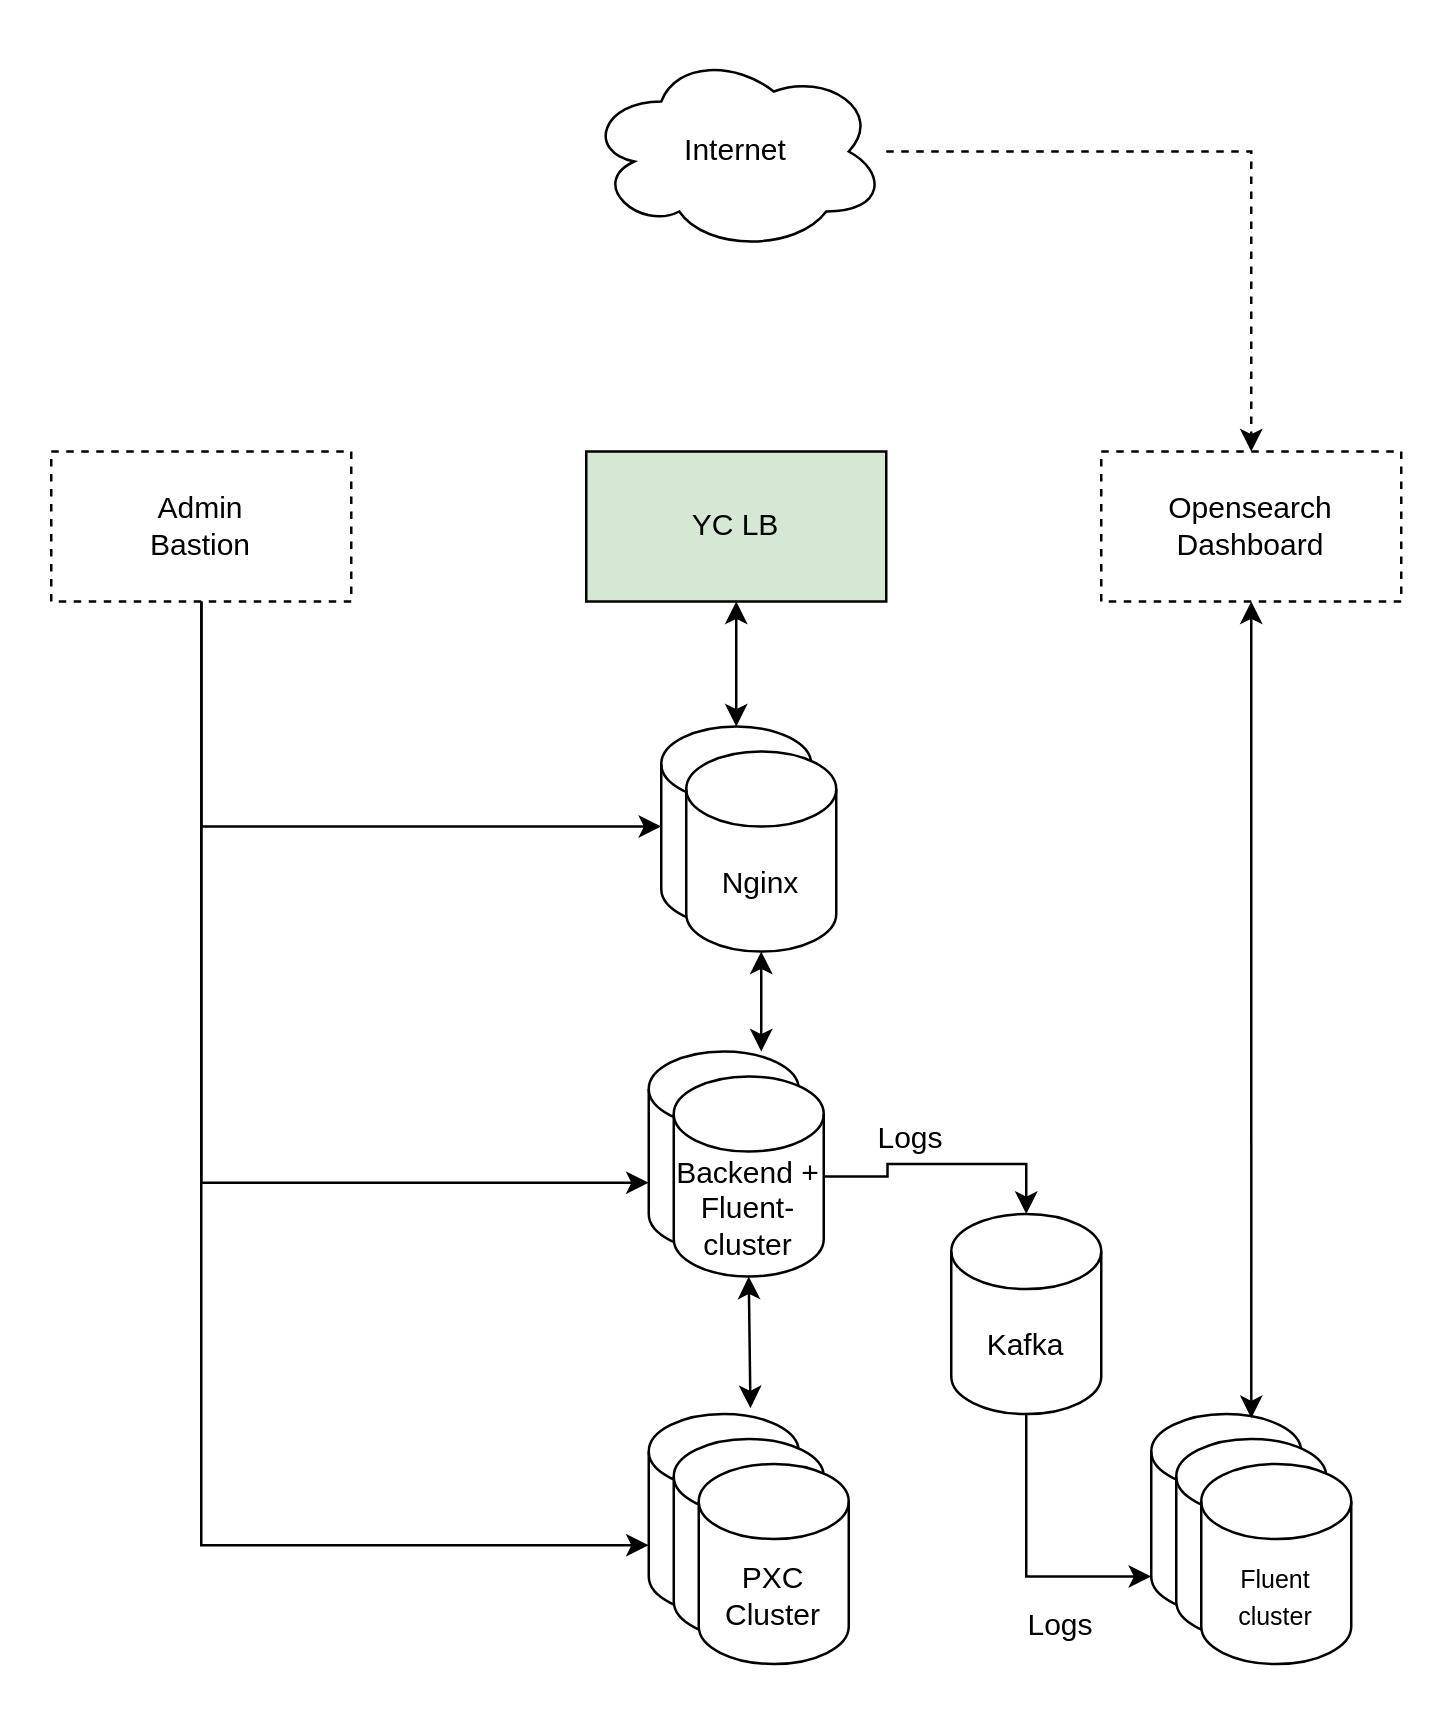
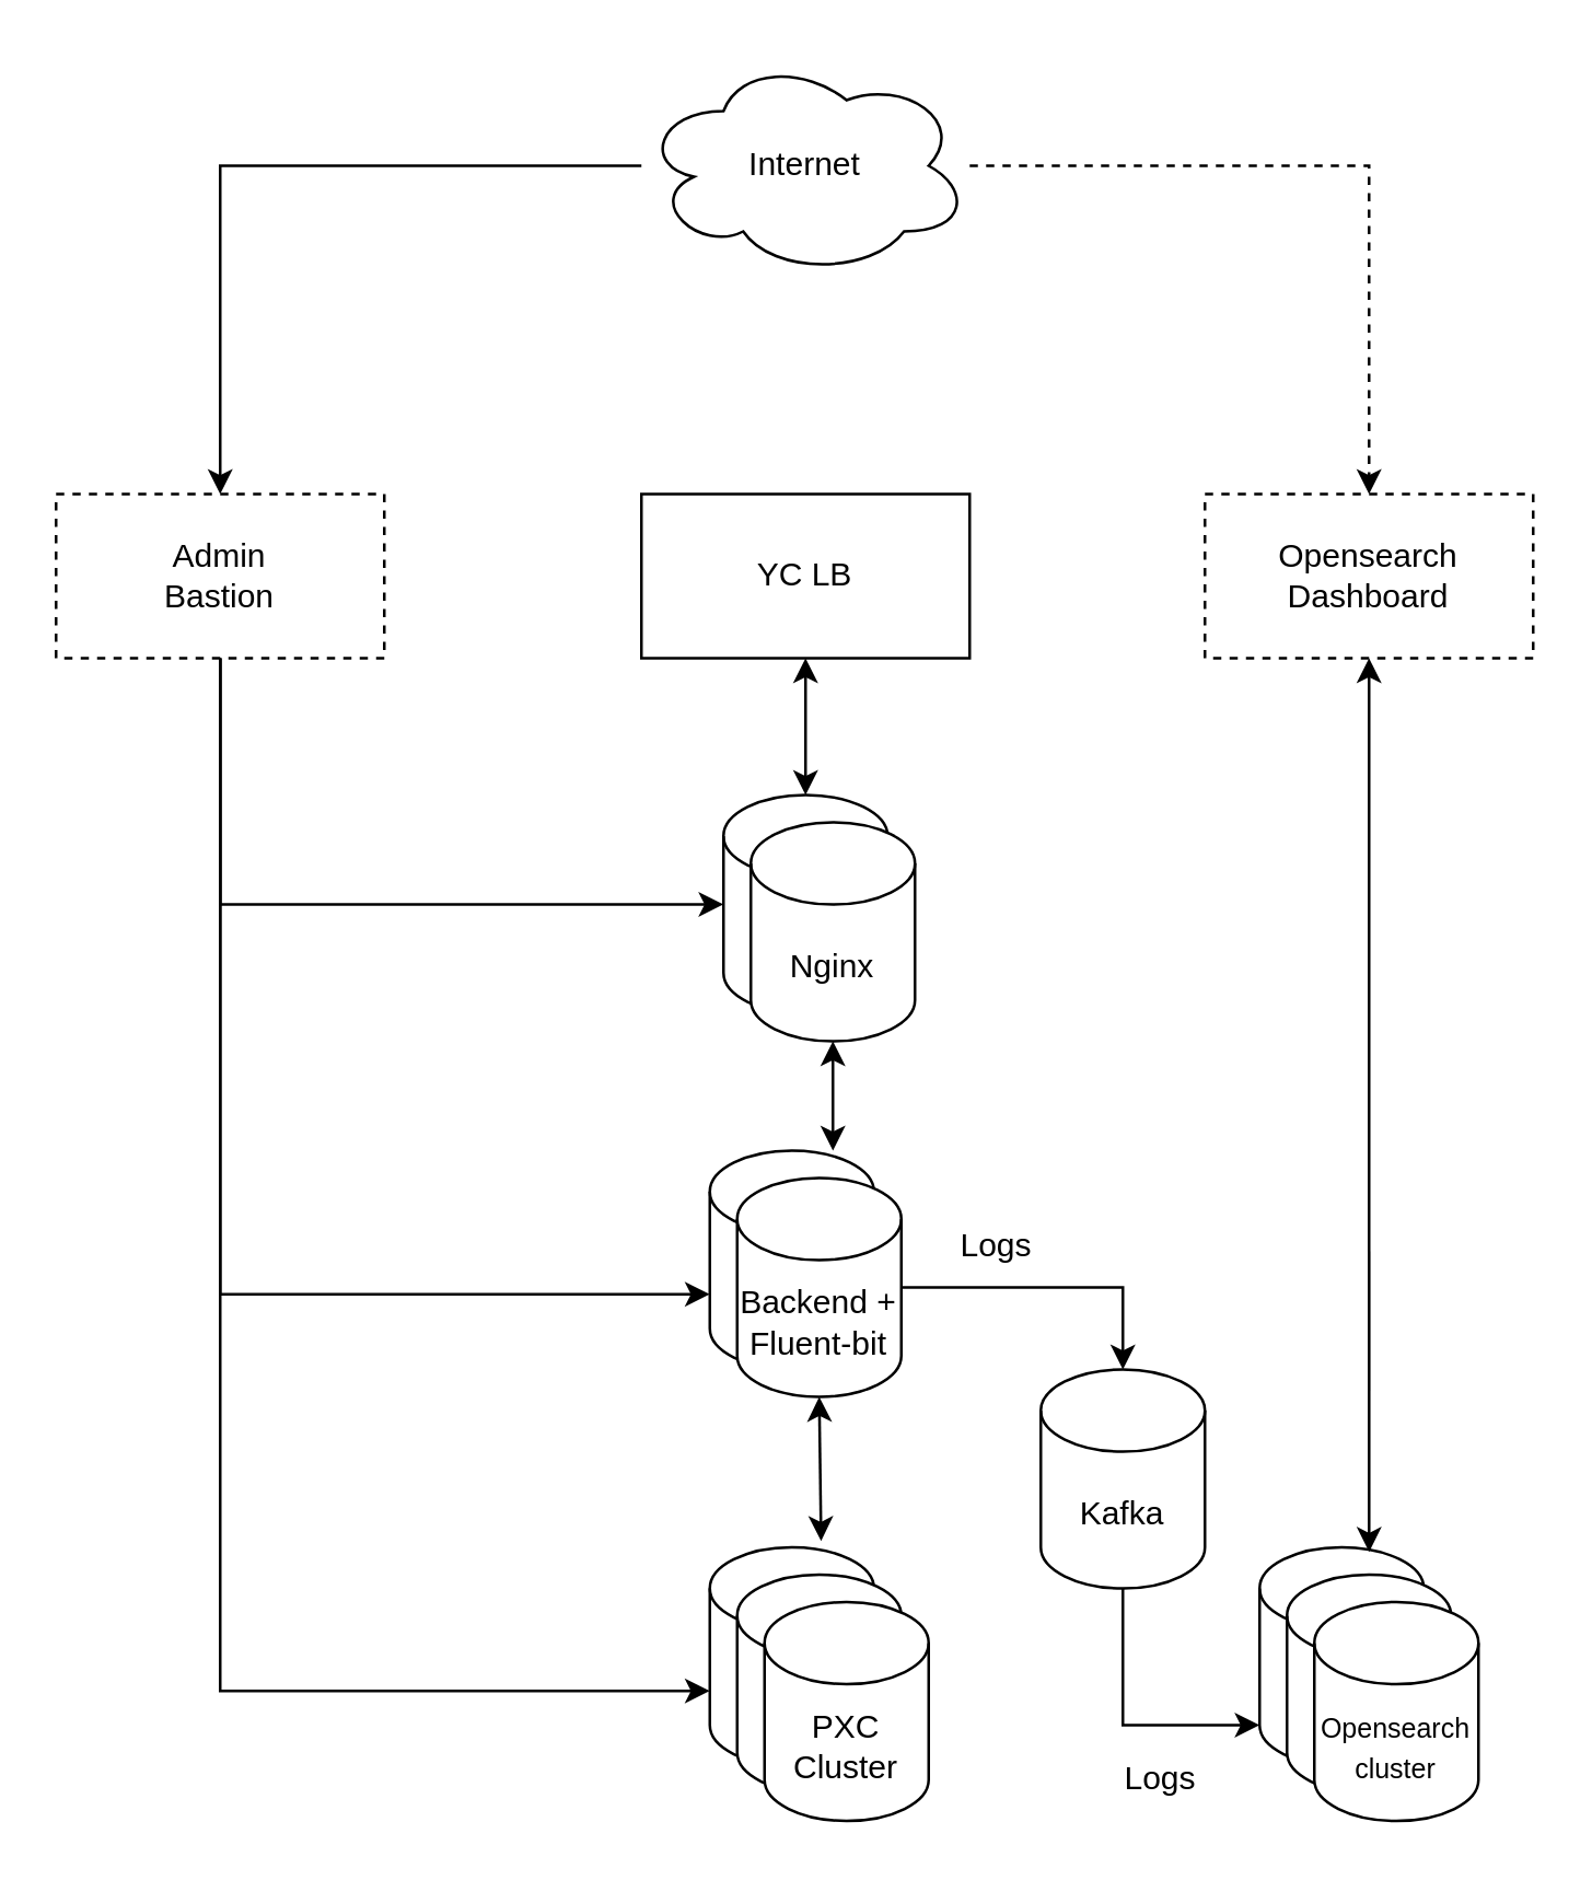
+ <mxCell id="3" style="edgeStyle=orthogonalEdgeStyle;rounded=0;orthogonalLoop=1;jettySize=auto;html=1;entryX=0.5;entryY=0;entryDx=0;entryDy=0;" parent="1" source="5" target="17" edge="1"><mxGeometry relative="1" as="geometry" /></mxCell>
- <mxCell id="14" value="YC LB" style="rounded=0;whiteSpace=wrap;html=1;fillColor=#d5e8d4;" parent="1" vertex="1"><mxGeometry x="234" y="180" width="120" height="60" as="geometry" /></mxCell>
+ <mxCell id="14" value="YC LB" style="rounded=0;whiteSpace=wrap;html=1;" parent="1" vertex="1"><mxGeometry x="234" y="180" width="120" height="60" as="geometry" /></mxCell>
- <mxCell id="10" value="Backend +&lt;br&gt;Fluent-cluster" style="shape=cylinder3;whiteSpace=wrap;html=1;boundedLbl=1;backgroundOutline=1;size=15;" parent="1" vertex="1"><mxGeometry x="269" y="430" width="60" height="80" as="geometry" /></mxCell>
+ <mxCell id="10" value="Backend +&lt;br&gt;Fluent-bit" style="shape=cylinder3;whiteSpace=wrap;html=1;boundedLbl=1;backgroundOutline=1;size=15;" parent="1" vertex="1"><mxGeometry x="269" y="430" width="60" height="80" as="geometry" /></mxCell>
- <mxCell id="29" value="Kafka" style="shape=cylinder3;whiteSpace=wrap;html=1;boundedLbl=1;backgroundOutline=1;size=15;" vertex="1" parent="1"><mxGeometry x="380" y="485" width="60" height="80" as="geometry" /></mxCell>
+ <mxCell id="29" value="Kafka" style="shape=cylinder3;whiteSpace=wrap;html=1;boundedLbl=1;backgroundOutline=1;size=15;" vertex="1" parent="1"><mxGeometry x="380" y="500" width="60" height="80" as="geometry" /></mxCell>
- <mxCell id="24" value="&lt;font style=&quot;font-size: 10px;&quot;&gt;Fluent&lt;br&gt;cluster&lt;/font&gt;" style="shape=cylinder3;whiteSpace=wrap;html=1;boundedLbl=1;backgroundOutline=1;size=15;" parent="1" vertex="1"><mxGeometry x="480" y="585" width="60" height="80" as="geometry" /></mxCell>
+ <mxCell id="24" value="&lt;font style=&quot;font-size: 10px;&quot;&gt;Opensearch&lt;br&gt;cluster&lt;/font&gt;" style="shape=cylinder3;whiteSpace=wrap;html=1;boundedLbl=1;backgroundOutline=1;size=15;" parent="1" vertex="1"><mxGeometry x="480" y="585" width="60" height="80" as="geometry" /></mxCell>
